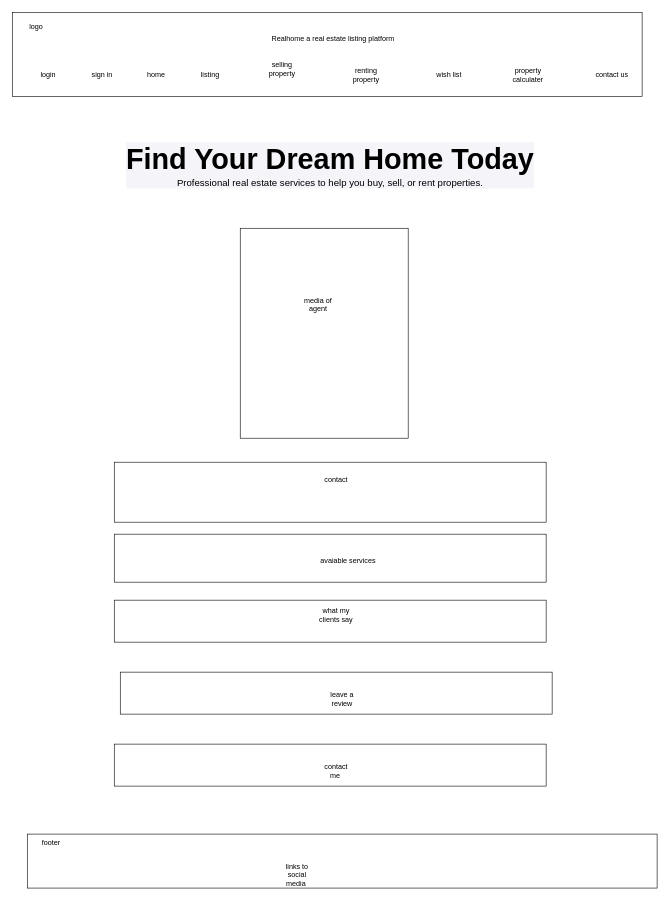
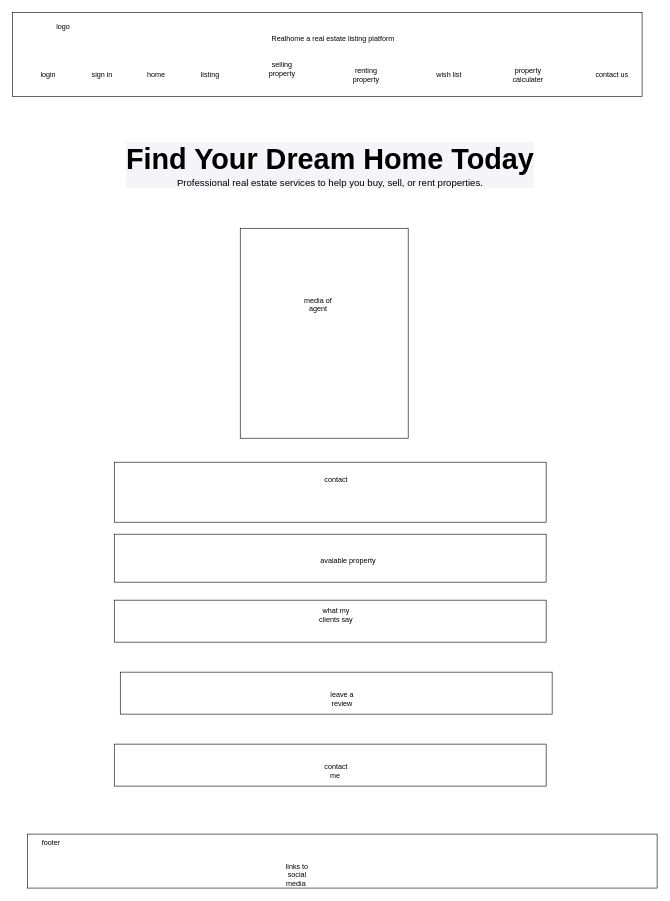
- <mxCell id="3" value="logo" style="text;html=1;align=center;verticalAlign=middle;whiteSpace=wrap;rounded=0;" vertex="1" parent="1"><mxGeometry x="30" y="30" width="60" height="30" as="geometry" /></mxCell>
+ <mxCell id="3" value="logo" style="text;html=1;align=center;verticalAlign=middle;whiteSpace=wrap;rounded=0;" vertex="1" parent="1"><mxGeometry x="75" y="30" width="60" height="30" as="geometry" /></mxCell>
- <mxCell id="23" value="avaiable services" style="text;html=1;align=center;verticalAlign=middle;whiteSpace=wrap;rounded=0;" vertex="1" parent="1"><mxGeometry x="530" y="920" width="100" height="30" as="geometry" /></mxCell>
+ <mxCell id="23" value="avaiable property" style="text;html=1;align=center;verticalAlign=middle;whiteSpace=wrap;rounded=0;" vertex="1" parent="1"><mxGeometry x="530" y="920" width="100" height="30" as="geometry" /></mxCell>
